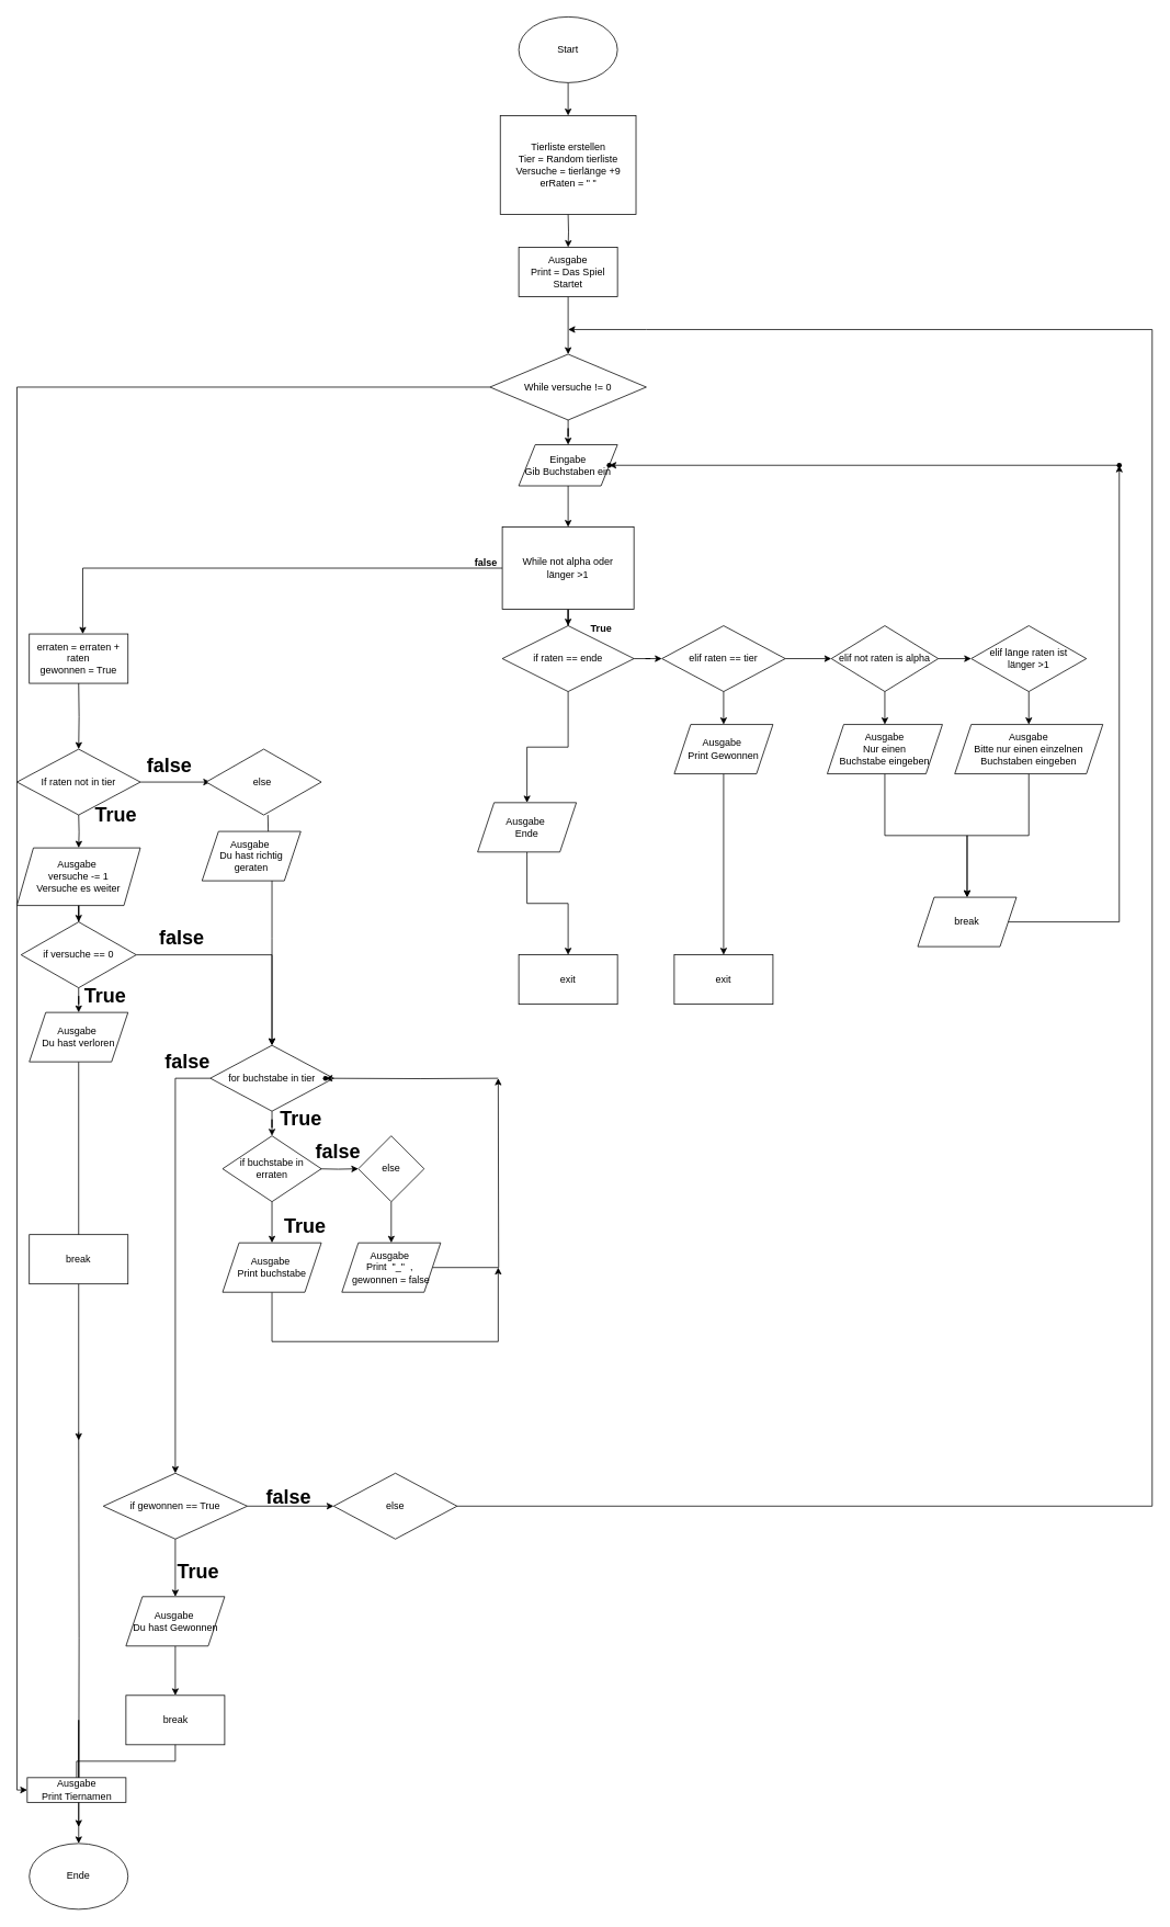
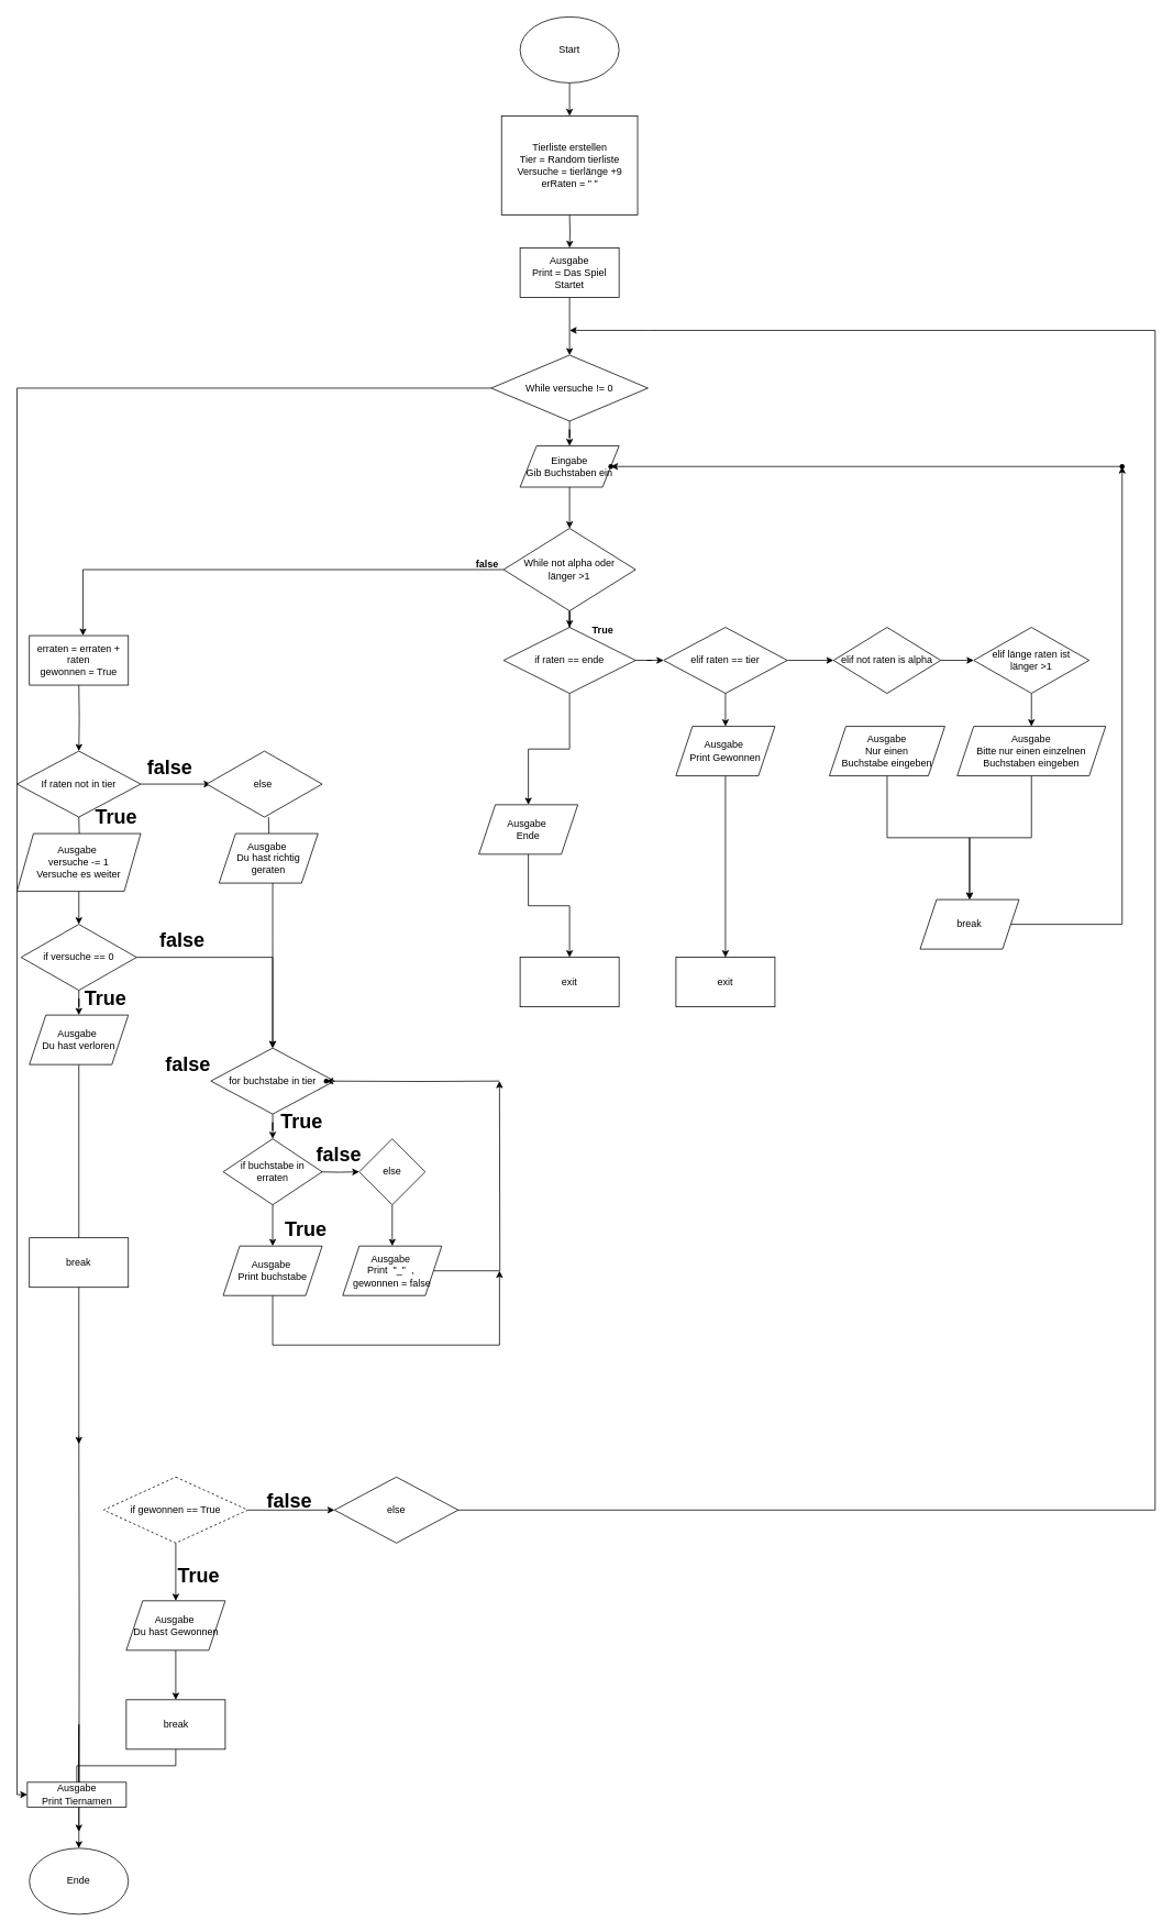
- <mxCell id="76" value="While not alpha oder &lt;br&gt;länger &amp;gt;1" style="whiteSpace=wrap;html=1;rounded=0;" parent="1" vertex="1"><mxGeometry x="610" y="640" width="160" height="100" as="geometry" /></mxCell>
+ <mxCell id="76" value="While not alpha oder &lt;br&gt;länger &amp;gt;1" style="rhombus;whiteSpace=wrap;html=1;" parent="1" vertex="1"><mxGeometry x="610" y="640" width="160" height="100" as="geometry" /></mxCell>
- <mxCell id="62" value="" style="edgeStyle=orthogonalEdgeStyle;rounded=0;orthogonalLoop=1;jettySize=auto;html=1;" parent="1" source="64" target="66" edge="1"><mxGeometry relative="1" as="geometry" /></mxCell>
- <mxCell id="25" value="Ausgabe&amp;nbsp;&lt;br&gt;Du hast richtig geraten" style="shape=parallelogram;perimeter=parallelogramPerimeter;whiteSpace=wrap;html=1;fixedSize=1;" parent="1" vertex="1"><mxGeometry x="245" y="1010" width="120" height="60" as="geometry" /></mxCell>
+ <mxCell id="25" value="Ausgabe&amp;nbsp;&lt;br&gt;Du hast richtig geraten" style="shape=parallelogram;perimeter=parallelogramPerimeter;whiteSpace=wrap;html=1;fixedSize=1;" parent="1" vertex="1"><mxGeometry x="265" y="1010" width="120" height="60" as="geometry" /></mxCell>
- <mxCell id="16" value="Ausgabe&amp;nbsp;&lt;br&gt;versuche -= 1&lt;br&gt;Versuche es weiter" style="shape=parallelogram;perimeter=parallelogramPerimeter;whiteSpace=wrap;html=1;fixedSize=1;" parent="1" vertex="1"><mxGeometry x="20" y="1030" width="150" height="70" as="geometry" /></mxCell>
+ <mxCell id="16" value="Ausgabe&amp;nbsp;&lt;br&gt;versuche -= 1&lt;br&gt;Versuche es weiter" style="shape=parallelogram;perimeter=parallelogramPerimeter;whiteSpace=wrap;html=1;fixedSize=1;" parent="1" vertex="1"><mxGeometry x="20" y="1010" width="150" height="70" as="geometry" /></mxCell>
- <mxCell id="29" style="edgeStyle=orthogonalEdgeStyle;rounded=0;orthogonalLoop=1;jettySize=auto;html=1;entryX=0.5;entryY=0;entryDx=0;entryDy=0;" parent="1" source="30" target="44" edge="1"><mxGeometry relative="1" as="geometry"><mxPoint x="205" y="1750" as="targetPoint" /><Array as="points"><mxPoint x="213" y="1310" /></Array></mxGeometry></mxCell>
- <mxCell id="44" value="if gewonnen == True" style="rhombus;whiteSpace=wrap;html=1;" parent="1" vertex="1"><mxGeometry x="125" y="1790" width="175" height="80" as="geometry" /></mxCell>
+ <mxCell id="44" value="if gewonnen == True" style="rhombus;whiteSpace=wrap;html=1;dashed=1;" parent="1" vertex="1"><mxGeometry x="125" y="1790" width="175" height="80" as="geometry" /></mxCell>
